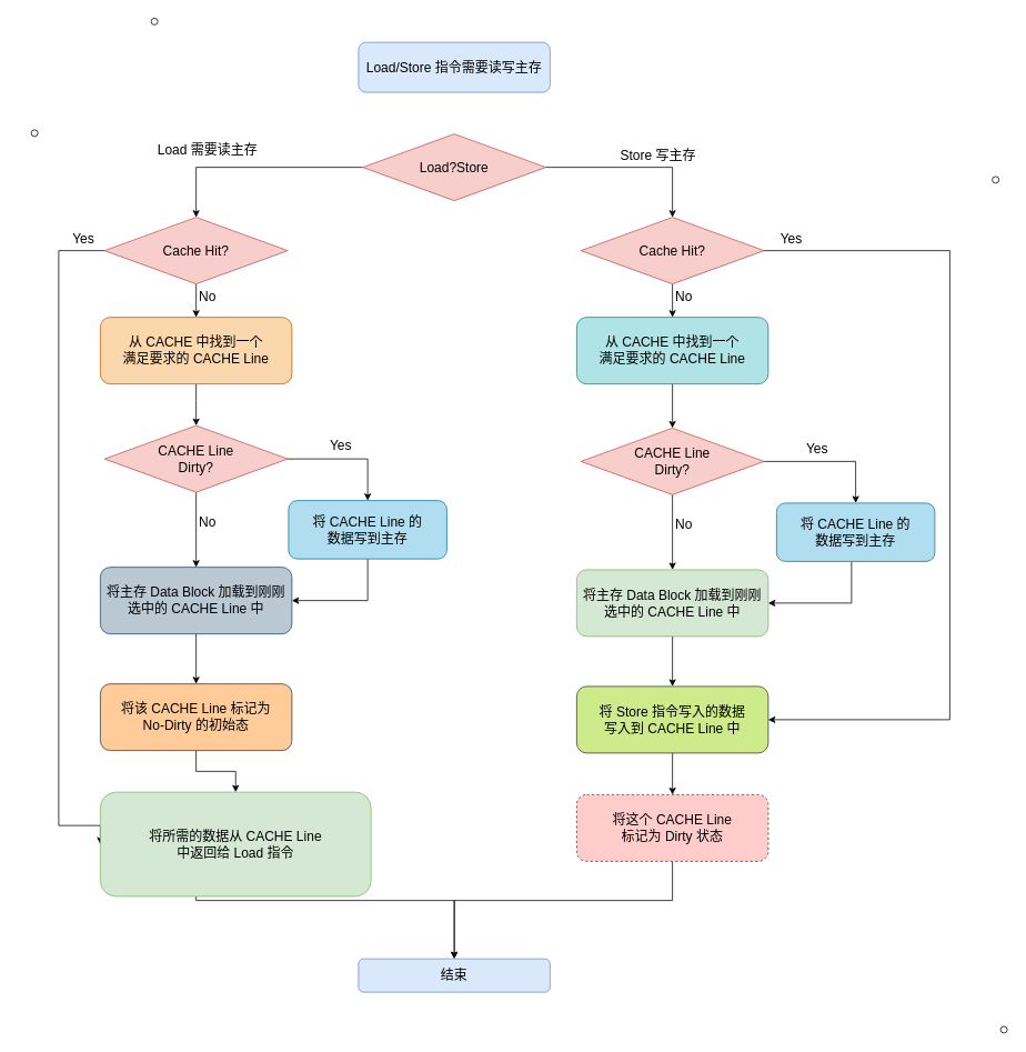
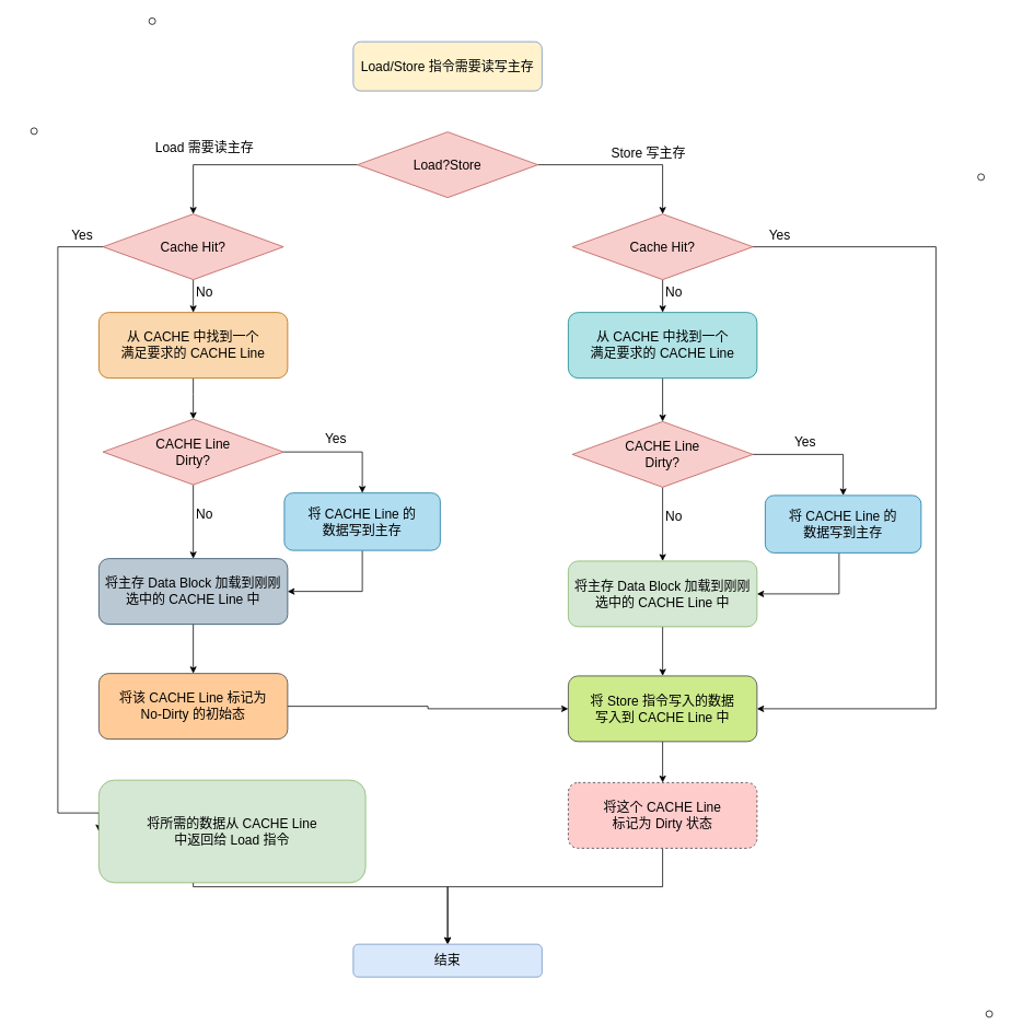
- <mxCell id="2" value="Load/Store 指令需要读写主存" style="rounded=1;whiteSpace=wrap;html=1;fontSize=16;fillColor=#dae8fc;strokeColor=#6c8ebf;" parent="1" vertex="1"><mxGeometry x="430" y="50" width="230" height="60" as="geometry" /></mxCell>
+ <mxCell id="2" value="Load/Store 指令需要读写主存" style="rounded=1;whiteSpace=wrap;html=1;fontSize=16;fillColor=#fff2cc;strokeColor=#6c8ebf;" parent="1" vertex="1"><mxGeometry x="430" y="50" width="230" height="60" as="geometry" /></mxCell>
- <mxCell id="26" style="edgeStyle=orthogonalEdgeStyle;rounded=0;orthogonalLoop=1;jettySize=auto;html=1;entryX=0.5;entryY=0;entryDx=0;entryDy=0;fontSize=16;" parent="1" source="27" target="29" edge="1"><mxGeometry relative="1" as="geometry" /></mxCell>
+ <mxCell id="26" style="edgeStyle=orthogonalEdgeStyle;rounded=0;orthogonalLoop=1;jettySize=auto;html=1;fontSize=16;" parent="1" source="27" target="42" edge="1"><mxGeometry relative="1" as="geometry" /></mxCell>
